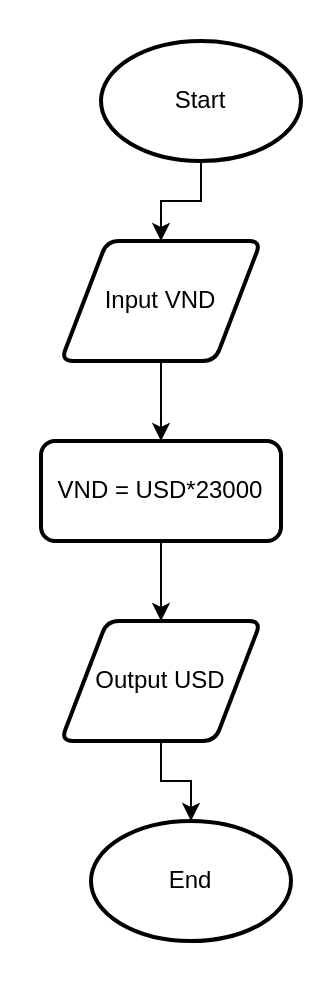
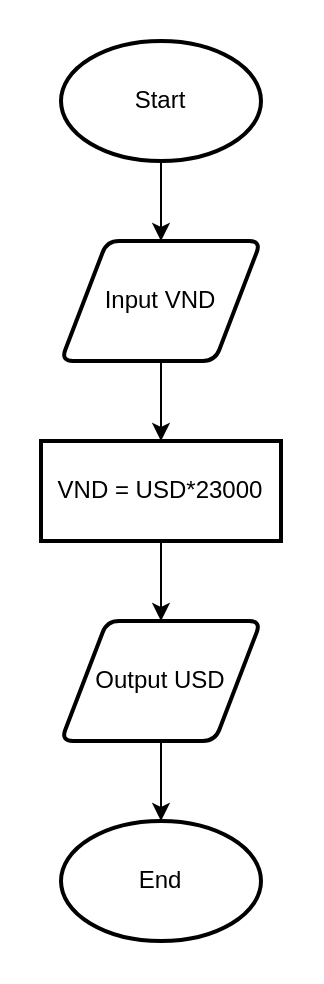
- <mxCell id="3" value="Start" style="strokeWidth=2;html=1;shape=mxgraph.flowchart.start_1;whiteSpace=wrap;" vertex="1" parent="1"><mxGeometry x="50" y="20" width="100" height="60" as="geometry" /></mxCell>
+ <mxCell id="3" value="Start" style="strokeWidth=2;html=1;shape=mxgraph.flowchart.start_1;whiteSpace=wrap;" vertex="1" parent="1"><mxGeometry x="30" y="20" width="100" height="60" as="geometry" /></mxCell>
- <mxCell id="7" value="VND = USD*23000" style="rounded=1;whiteSpace=wrap;html=1;absoluteArcSize=1;arcSize=14;strokeWidth=2;" vertex="1" parent="1"><mxGeometry x="20" y="220" width="120" height="50" as="geometry" /></mxCell>
+ <mxCell id="7" value="VND = USD*23000" style="whiteSpace=wrap;html=1;absoluteArcSize=1;arcSize=14;strokeWidth=2;rounded=0;" vertex="1" parent="1"><mxGeometry x="20" y="220" width="120" height="50" as="geometry" /></mxCell>
- <mxCell id="10" value="End" style="strokeWidth=2;html=1;shape=mxgraph.flowchart.start_1;whiteSpace=wrap;" vertex="1" parent="1"><mxGeometry x="45" y="410" width="100" height="60" as="geometry" /></mxCell>
+ <mxCell id="10" value="End" style="strokeWidth=2;html=1;shape=mxgraph.flowchart.start_1;whiteSpace=wrap;" vertex="1" parent="1"><mxGeometry x="30" y="410" width="100" height="60" as="geometry" /></mxCell>
